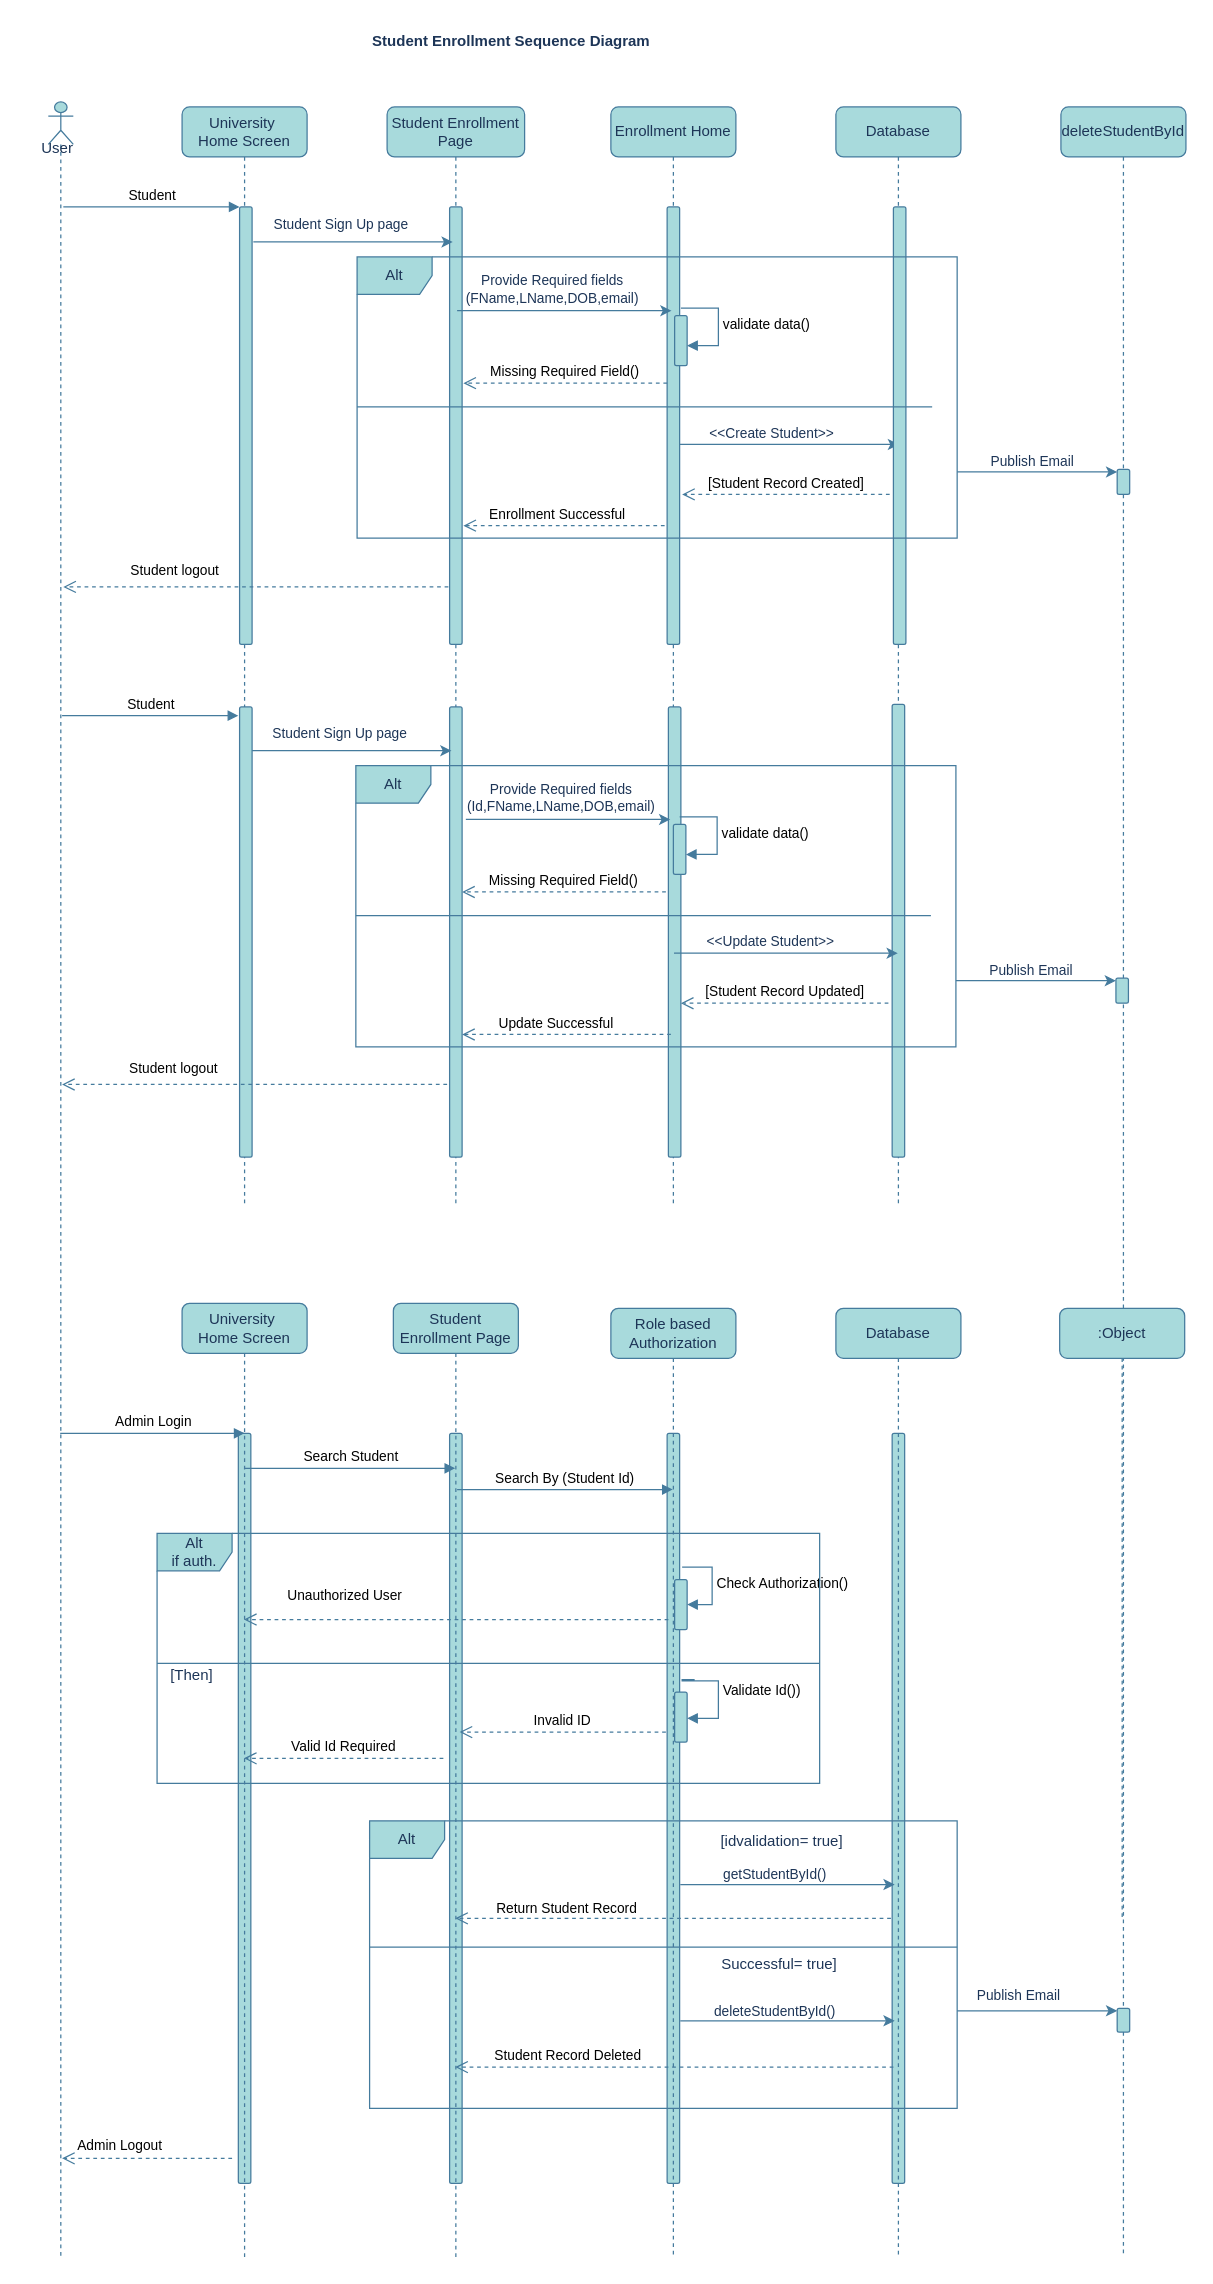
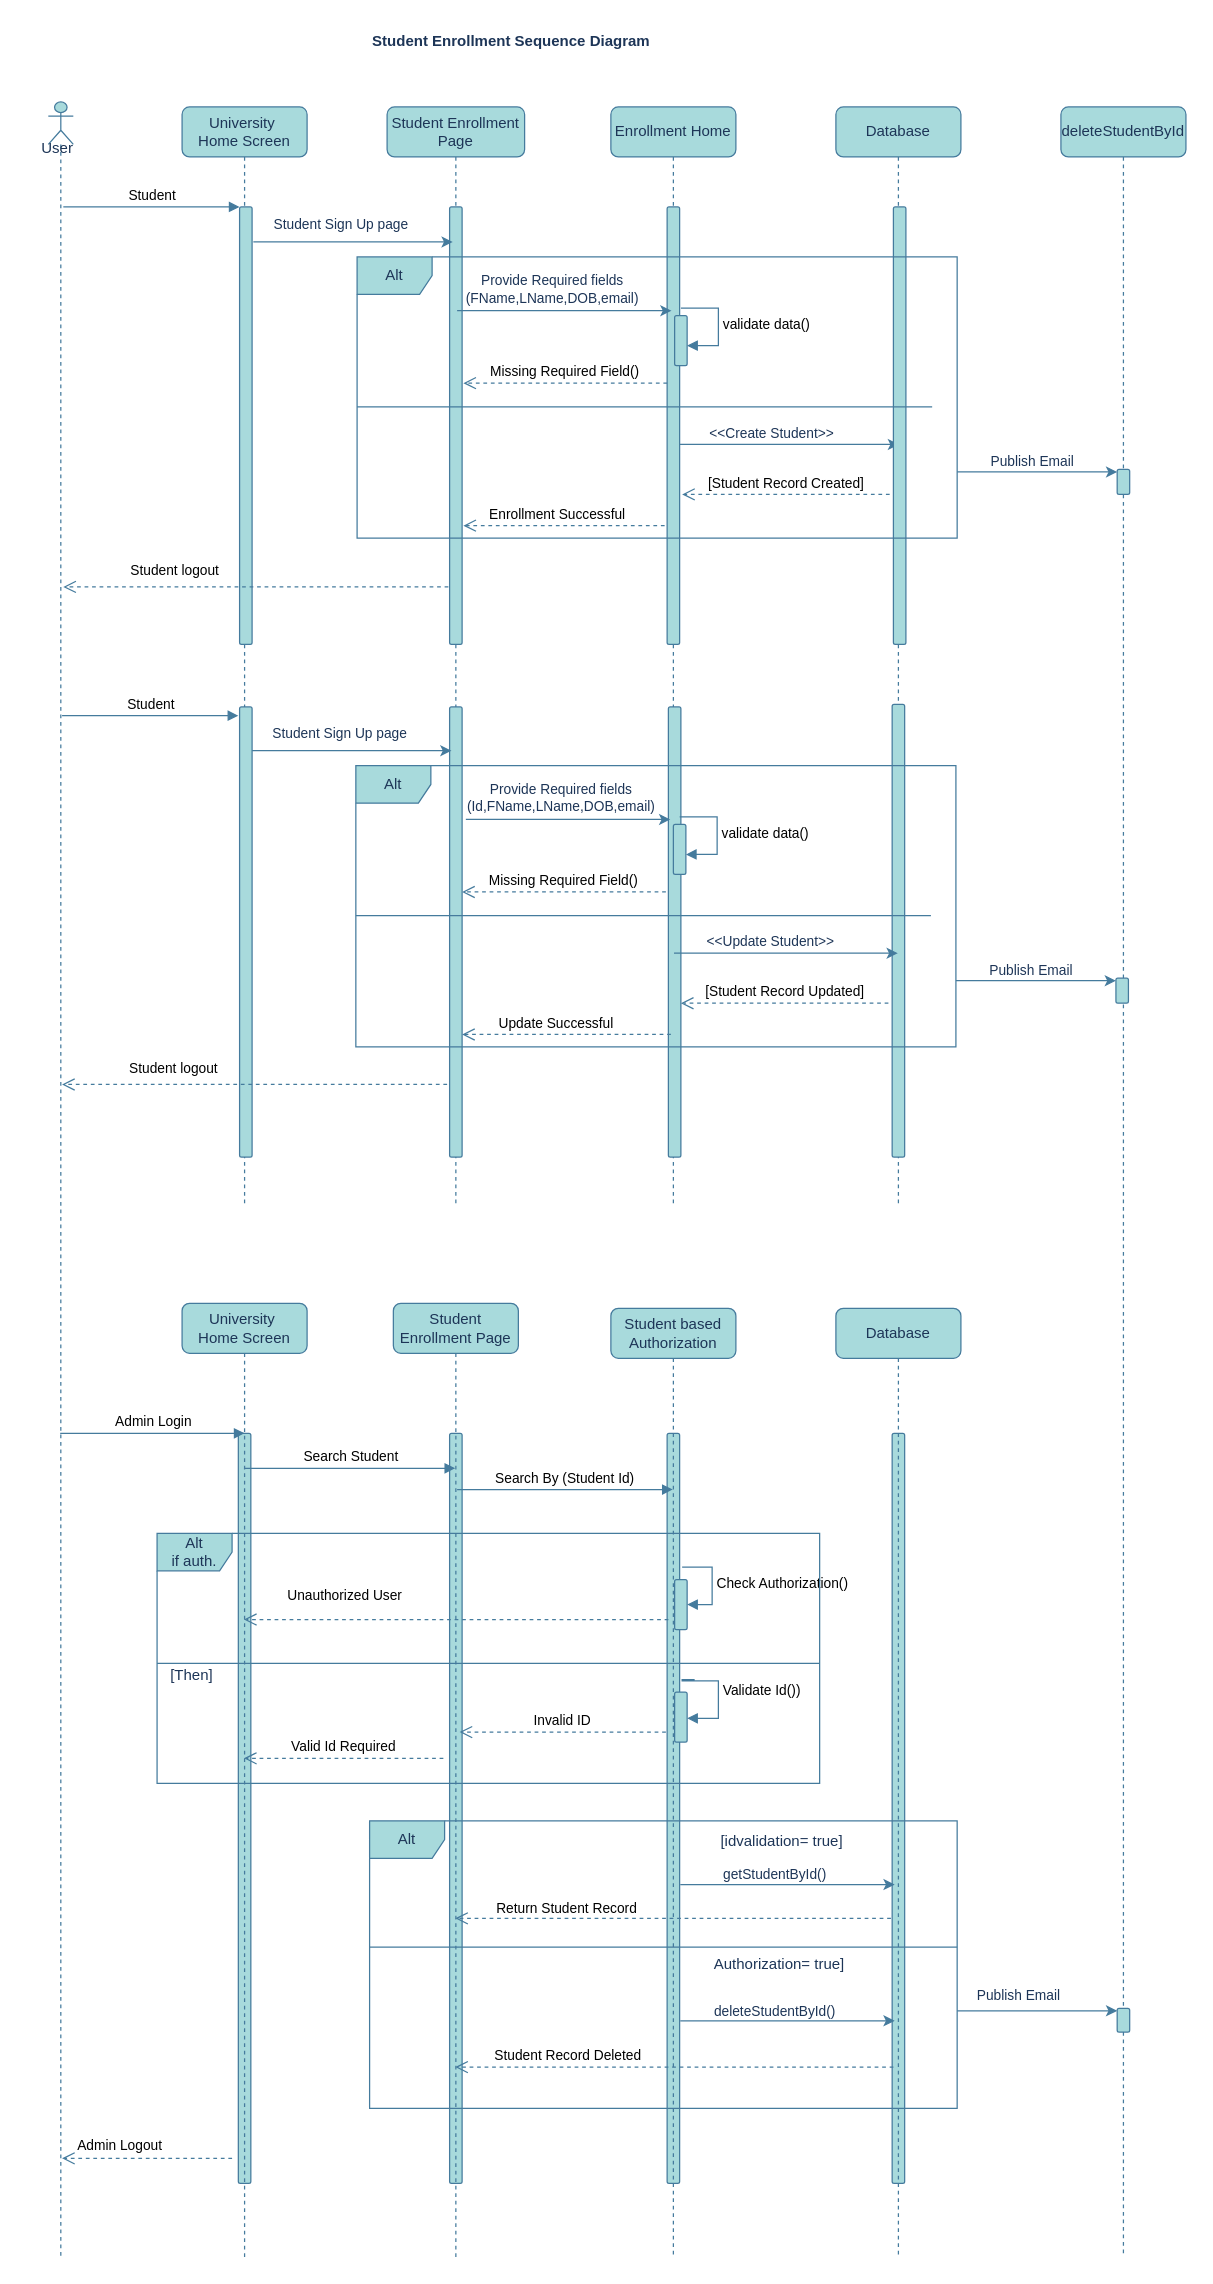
- <mxCell id="86" value="Role based Authorization" style="shape=umlLifeline;perimeter=lifelinePerimeter;whiteSpace=wrap;html=1;container=1;dropTarget=0;collapsible=0;recursiveResize=0;outlineConnect=0;portConstraint=eastwest;newEdgeStyle={&quot;curved&quot;:0,&quot;rounded&quot;:0};labelBackgroundColor=none;fillColor=#A8DADC;strokeColor=#457B9D;fontColor=#1D3557;rounded=1;" parent="1" vertex="1"><mxGeometry x="488" y="1046" width="100" height="759" as="geometry" /></mxCell>
+ <mxCell id="86" value="Student based Authorization" style="shape=umlLifeline;perimeter=lifelinePerimeter;whiteSpace=wrap;html=1;container=1;dropTarget=0;collapsible=0;recursiveResize=0;outlineConnect=0;portConstraint=eastwest;newEdgeStyle={&quot;curved&quot;:0,&quot;rounded&quot;:0};labelBackgroundColor=none;fillColor=#A8DADC;strokeColor=#457B9D;fontColor=#1D3557;rounded=1;" parent="1" vertex="1"><mxGeometry x="488" y="1046" width="100" height="759" as="geometry" /></mxCell>
- <mxCell id="88" value=":Object" style="shape=umlLifeline;perimeter=lifelinePerimeter;whiteSpace=wrap;html=1;container=1;dropTarget=0;collapsible=0;recursiveResize=0;outlineConnect=0;portConstraint=eastwest;newEdgeStyle={&quot;curved&quot;:0,&quot;rounded&quot;:0};labelBackgroundColor=none;fillColor=#A8DADC;strokeColor=#457B9D;fontColor=#1D3557;rounded=1;" parent="1" vertex="1"><mxGeometry x="847" y="1046" width="100" height="489" as="geometry" /></mxCell>
- <mxCell id="60" value="Successful= true]" style="text;html=1;strokeColor=none;fillColor=none;align=center;verticalAlign=middle;whiteSpace=wrap;rounded=1;labelBackgroundColor=none;fontColor=#1D3557;" parent="1" vertex="1"><mxGeometry x="563" y="1561" width="120" height="20" as="geometry" /></mxCell>
+ <mxCell id="60" value="Authorization= true]" style="text;html=1;strokeColor=none;fillColor=none;align=center;verticalAlign=middle;whiteSpace=wrap;rounded=1;labelBackgroundColor=none;fontColor=#1D3557;" parent="1" vertex="1"><mxGeometry x="563" y="1561" width="120" height="20" as="geometry" /></mxCell>
